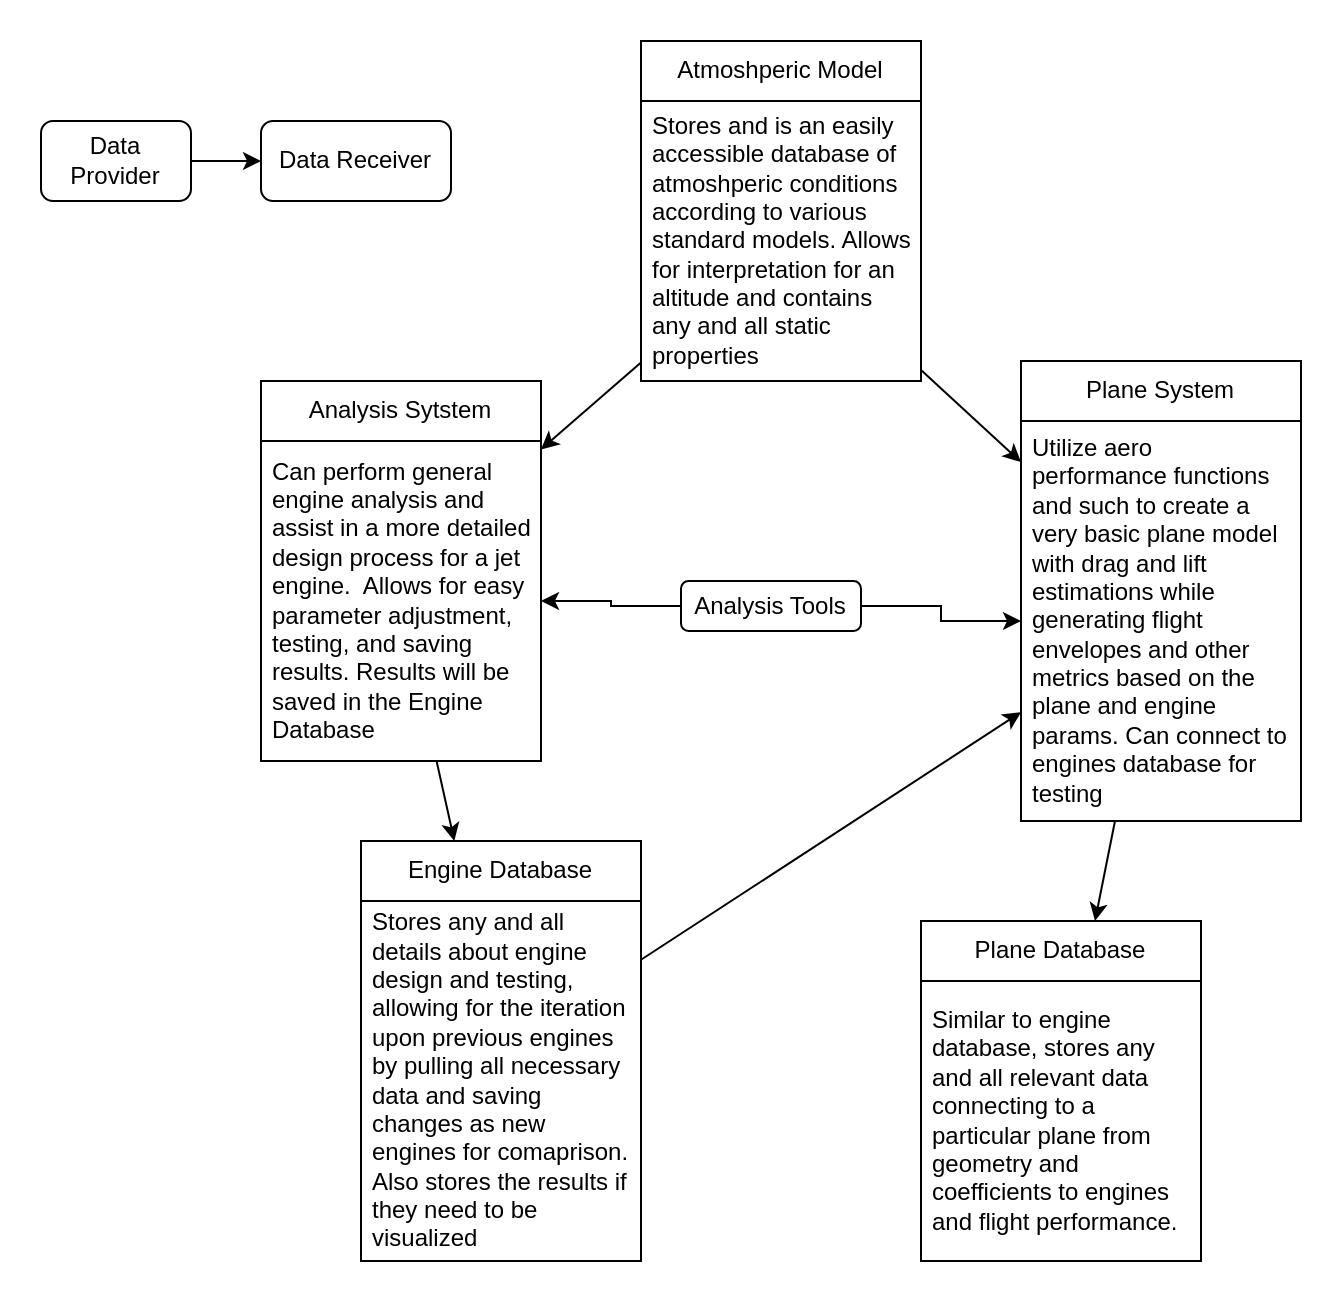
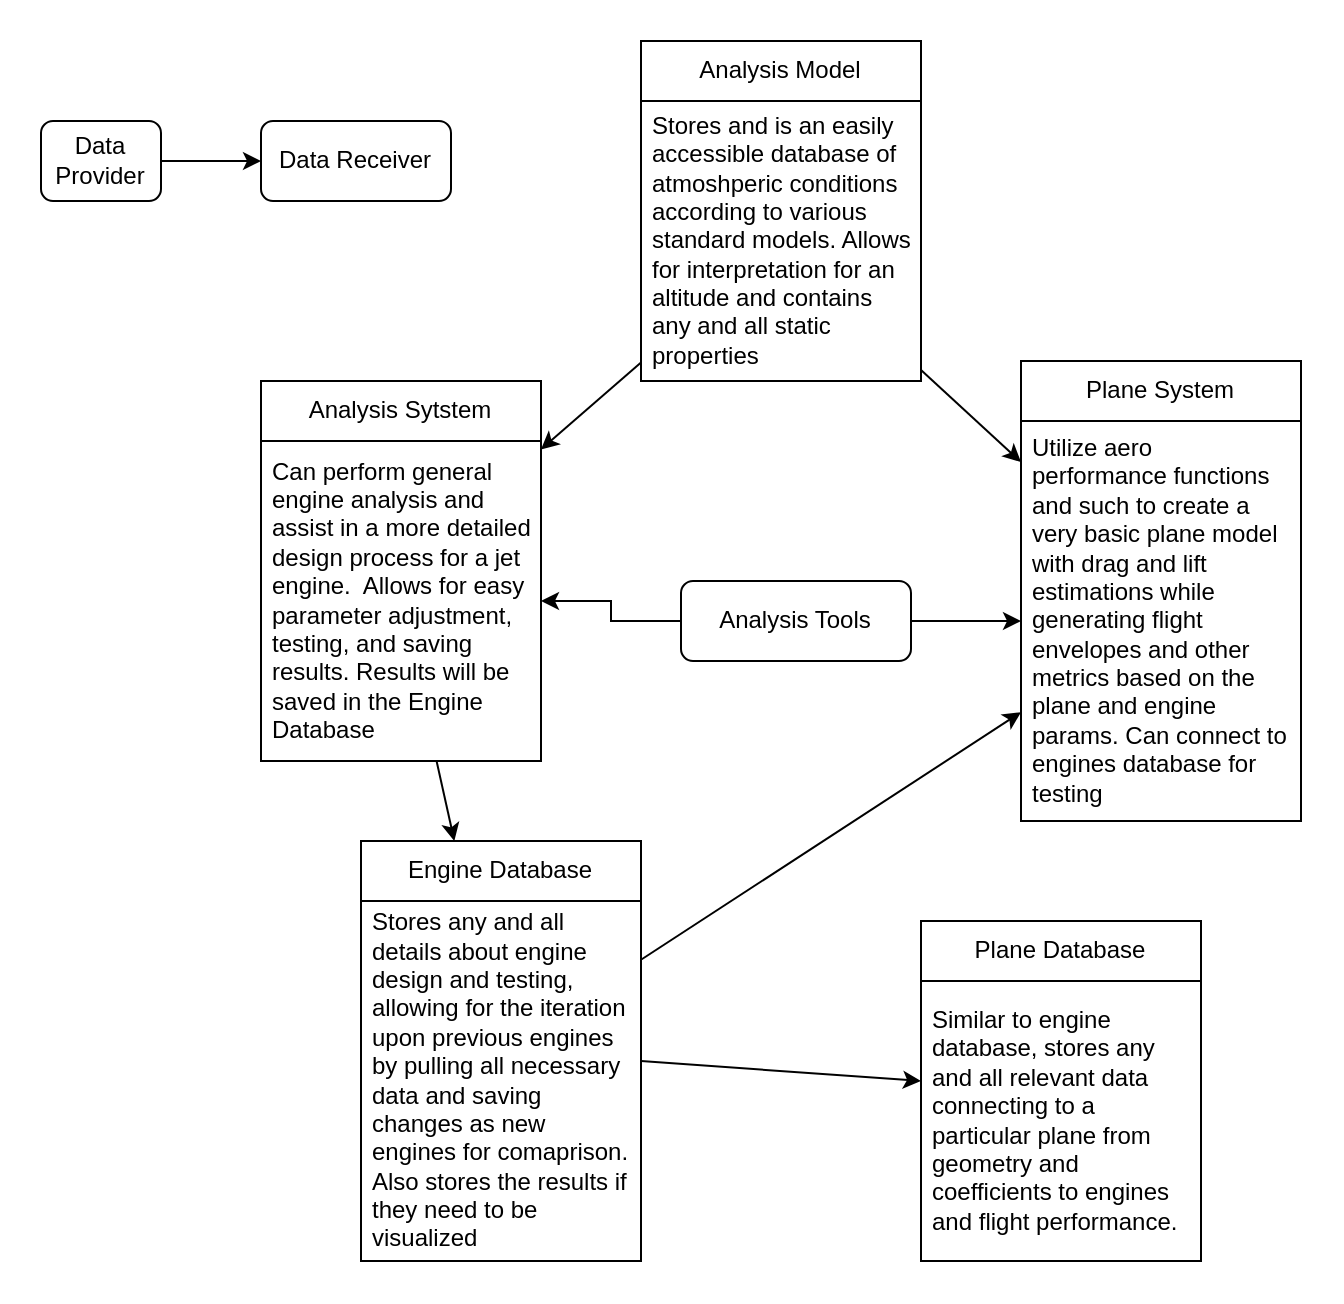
- <mxCell id="2" value="Atmoshperic Model" style="swimlane;fontStyle=0;childLayout=stackLayout;horizontal=1;startSize=30;horizontalStack=0;resizeParent=1;resizeParentMax=0;resizeLast=0;collapsible=1;marginBottom=0;whiteSpace=wrap;html=1;" vertex="1" parent="1"><mxGeometry x="320" y="20" width="140" height="170" as="geometry" /></mxCell>
+ <mxCell id="2" value="Analysis Model" style="swimlane;fontStyle=0;childLayout=stackLayout;horizontal=1;startSize=30;horizontalStack=0;resizeParent=1;resizeParentMax=0;resizeLast=0;collapsible=1;marginBottom=0;whiteSpace=wrap;html=1;" vertex="1" parent="1"><mxGeometry x="320" y="20" width="140" height="170" as="geometry" /></mxCell>
- <mxCell id="19" value="Data Provider" style="rounded=1;whiteSpace=wrap;html=1;" vertex="1" parent="1"><mxGeometry x="20" y="60" width="75" height="40" as="geometry" /></mxCell>
+ <mxCell id="19" value="Data Provider" style="rounded=1;whiteSpace=wrap;html=1;" vertex="1" parent="1"><mxGeometry x="20" y="60" width="60" height="40" as="geometry" /></mxCell>
- <mxCell id="23" value="Analysis Tools" style="rounded=1;whiteSpace=wrap;html=1;" vertex="1" parent="1"><mxGeometry x="340" y="290" width="90" height="25" as="geometry" /></mxCell>
+ <mxCell id="23" value="Analysis Tools" style="rounded=1;whiteSpace=wrap;html=1;" vertex="1" parent="1"><mxGeometry x="340" y="290" width="115" height="40" as="geometry" /></mxCell>
- <mxCell id="15" value="" style="endArrow=classic;html=1;rounded=0;" edge="1" parent="1" source="6" target="10"><mxGeometry width="50" height="50" relative="1" as="geometry"><mxPoint x="280" y="297" as="sourcePoint" /><mxPoint x="520" y="303" as="targetPoint" /></mxGeometry></mxCell>
+ <mxCell id="17" value="" style="endArrow=classic;html=1;rounded=0;" edge="1" parent="1" source="8" target="10"><mxGeometry width="50" height="50" relative="1" as="geometry"><mxPoint x="280" y="371" as="sourcePoint" /><mxPoint x="420" y="494" as="targetPoint" /></mxGeometry></mxCell>
